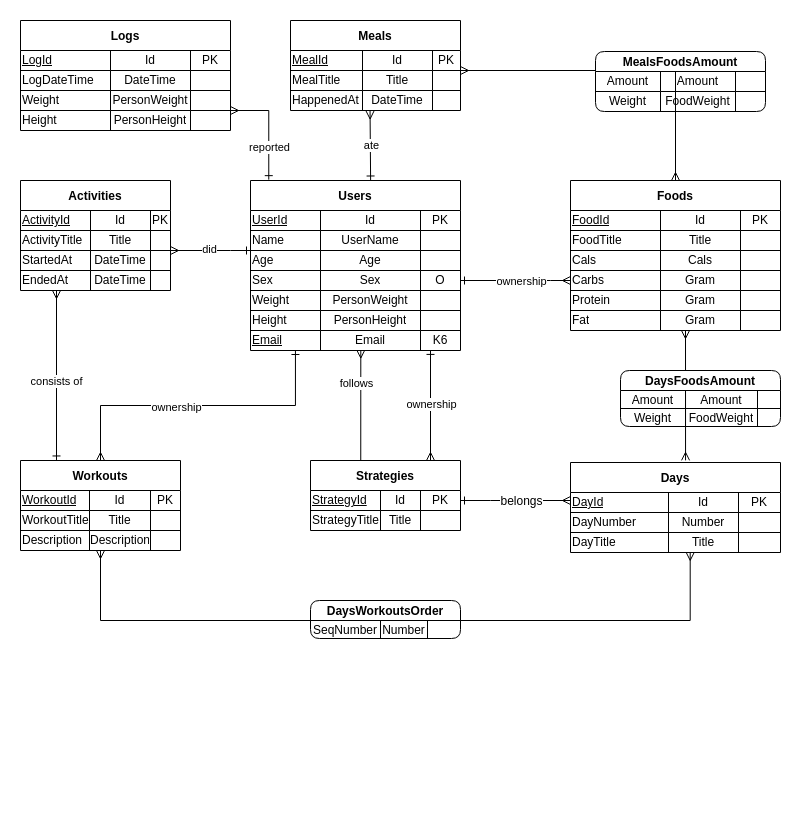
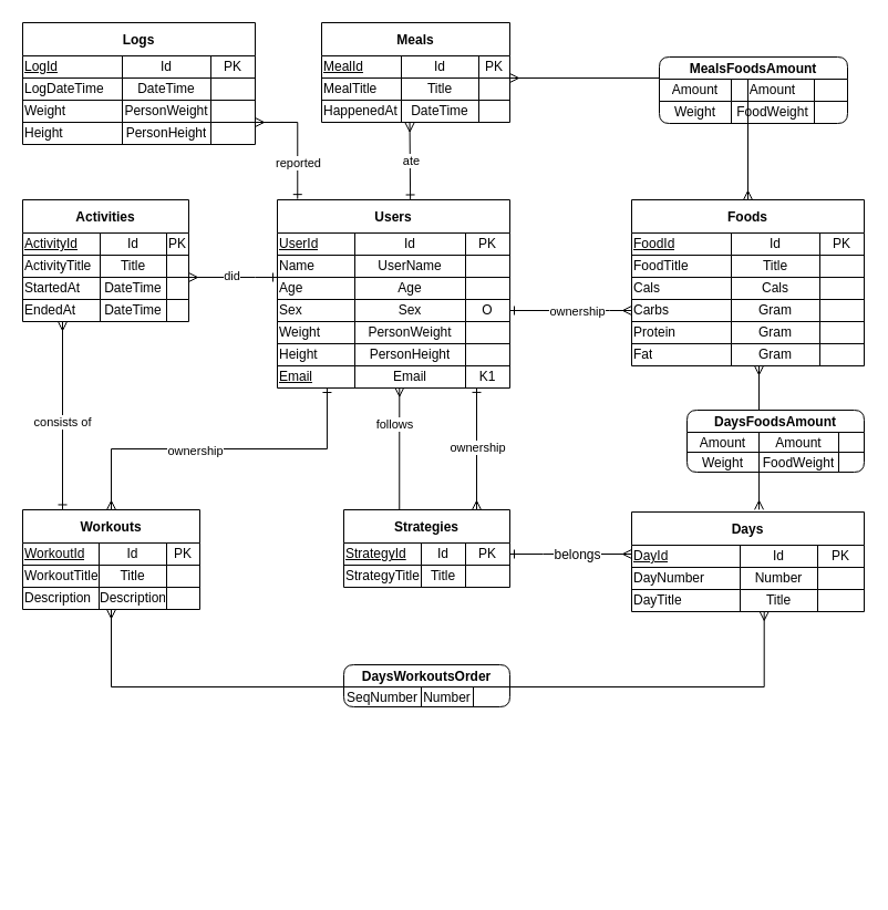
- <mxCell id="51" value="K6" style="shape=partialRectangle;html=1;whiteSpace=wrap;connectable=0;fillColor=none;top=0;left=0;bottom=0;right=0;overflow=hidden;" parent="48" vertex="1"><mxGeometry x="170" width="40" height="20" as="geometry"><mxRectangle width="40" height="20" as="alternateBounds" /></mxGeometry></mxCell>
+ <mxCell id="51" value="K1" style="shape=partialRectangle;html=1;whiteSpace=wrap;connectable=0;fillColor=none;top=0;left=0;bottom=0;right=0;overflow=hidden;" parent="48" vertex="1"><mxGeometry x="170" width="40" height="20" as="geometry"><mxRectangle width="40" height="20" as="alternateBounds" /></mxGeometry></mxCell>
